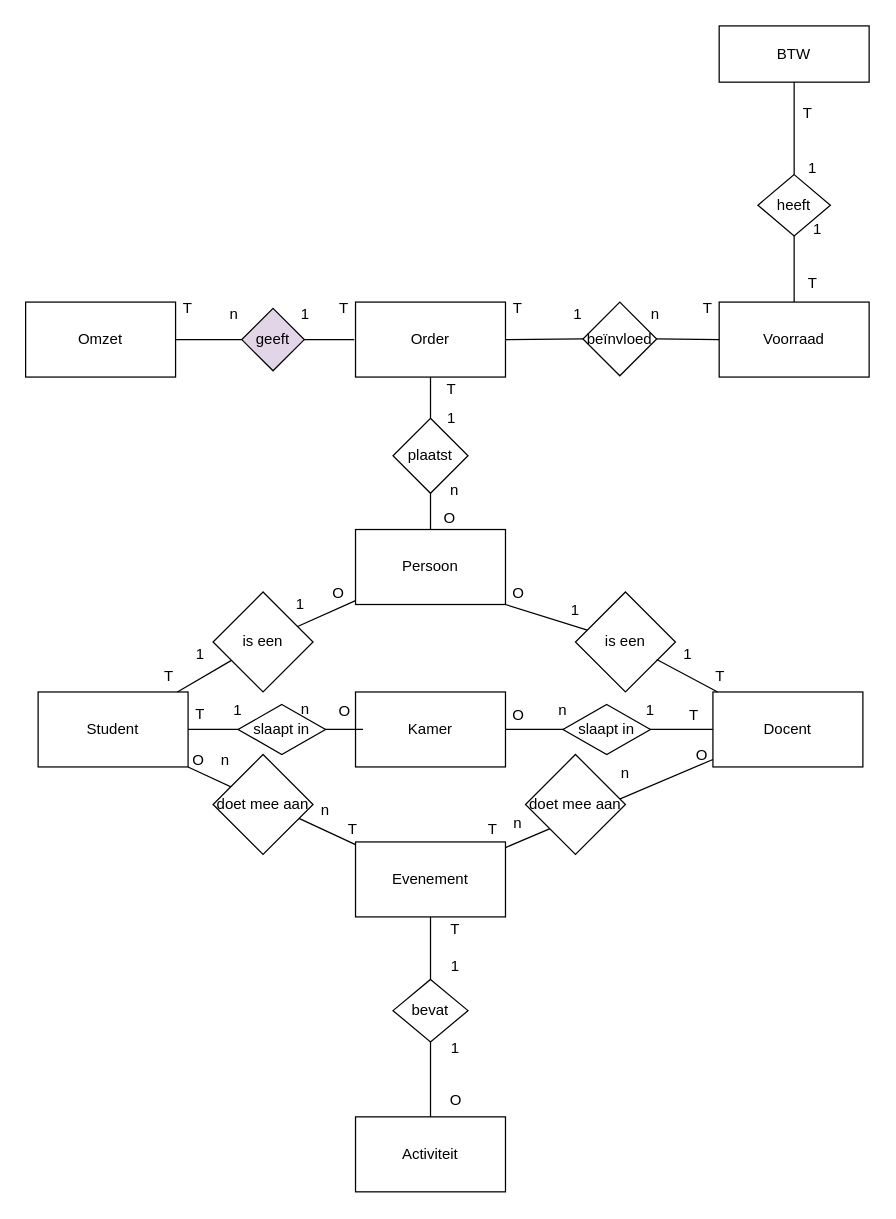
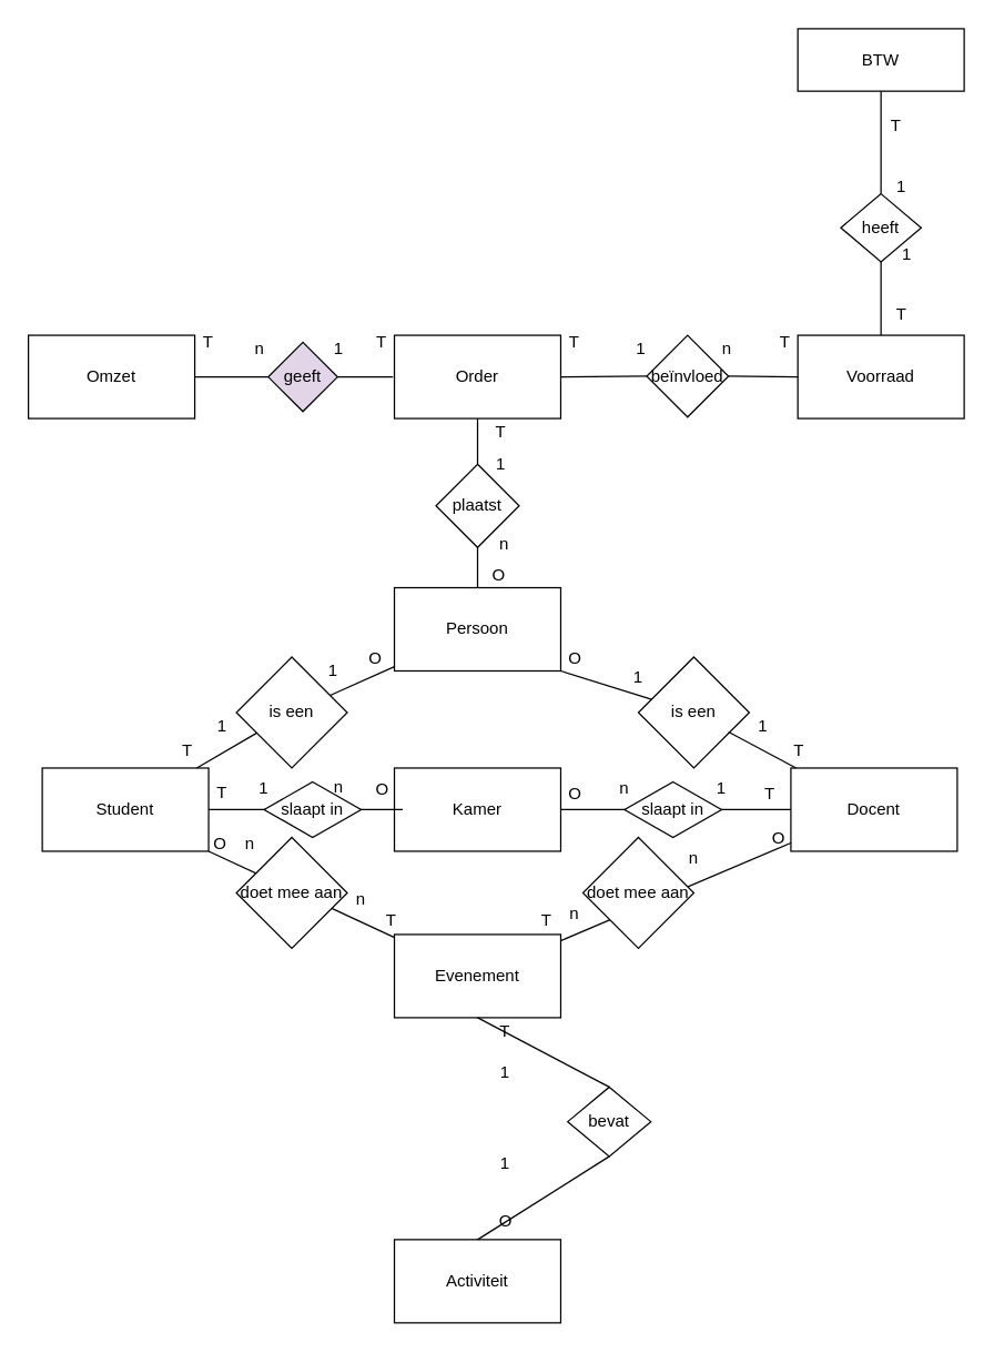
- <mxCell id="25" value="bevat" style="rhombus;whiteSpace=wrap;html=1;" parent="1" vertex="1"><mxGeometry x="314" y="783" width="60" height="50" as="geometry" /></mxCell>
+ <mxCell id="25" value="bevat" style="rhombus;whiteSpace=wrap;html=1;" parent="1" vertex="1"><mxGeometry x="409" y="783" width="60" height="50" as="geometry" /></mxCell>
